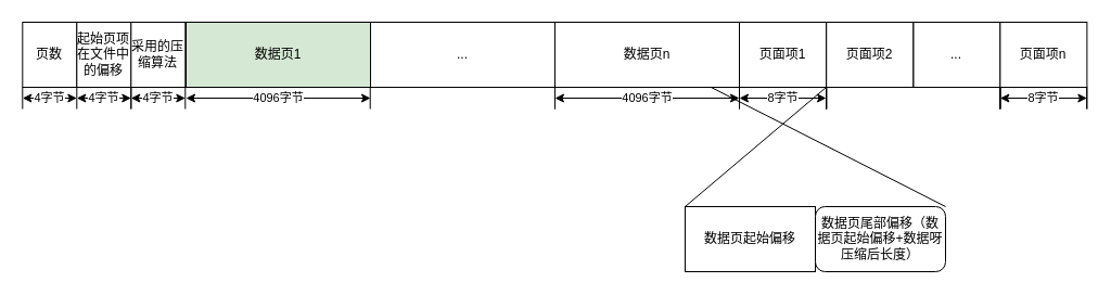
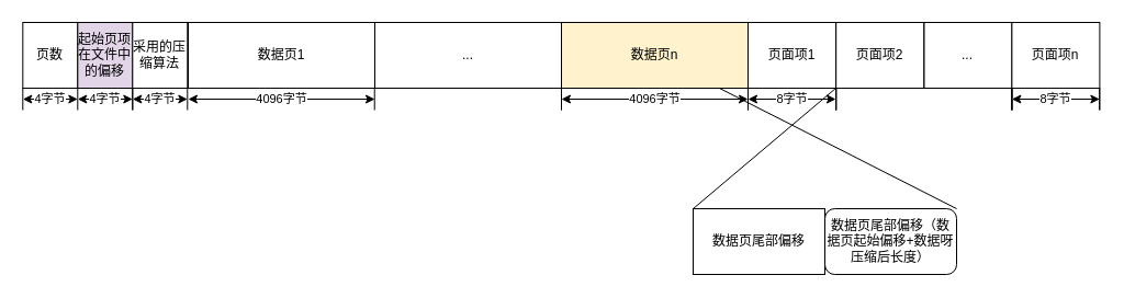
- <mxCell id="34" value="起始页项在文件中的偏移" style="rounded=0;whiteSpace=wrap;html=1;" vertex="1" parent="1"><mxGeometry x="70.31" y="20" width="50" height="60" as="geometry" /></mxCell>
+ <mxCell id="34" value="起始页项在文件中的偏移" style="rounded=0;whiteSpace=wrap;html=1;fillColor=#e1d5e7;" vertex="1" parent="1"><mxGeometry x="70.31" y="20" width="50" height="60" as="geometry" /></mxCell>
- <mxCell id="3" value="数据页1" style="rounded=0;whiteSpace=wrap;html=1;fillColor=#d5e8d4;" parent="1" vertex="1"><mxGeometry x="171" y="20" width="170" height="60" as="geometry" /></mxCell>
+ <mxCell id="3" value="数据页1" style="rounded=0;whiteSpace=wrap;html=1;" parent="1" vertex="1"><mxGeometry x="171" y="20" width="170" height="60" as="geometry" /></mxCell>
- <mxCell id="12" value="数据页n" style="rounded=0;whiteSpace=wrap;html=1;" parent="1" vertex="1"><mxGeometry x="511" y="20" width="170" height="60" as="geometry" /></mxCell>
+ <mxCell id="12" value="数据页n" style="rounded=0;whiteSpace=wrap;html=1;fillColor=#fff2cc;" parent="1" vertex="1"><mxGeometry x="511" y="20" width="170" height="60" as="geometry" /></mxCell>
- <mxCell id="32" value="数据页起始偏移" style="rounded=0;whiteSpace=wrap;html=1;" vertex="1" parent="1"><mxGeometry x="631" y="190" width="120" height="60" as="geometry" /></mxCell>
+ <mxCell id="32" value="数据页尾部偏移" style="rounded=0;whiteSpace=wrap;html=1;" vertex="1" parent="1"><mxGeometry x="631" y="190" width="120" height="60" as="geometry" /></mxCell>
